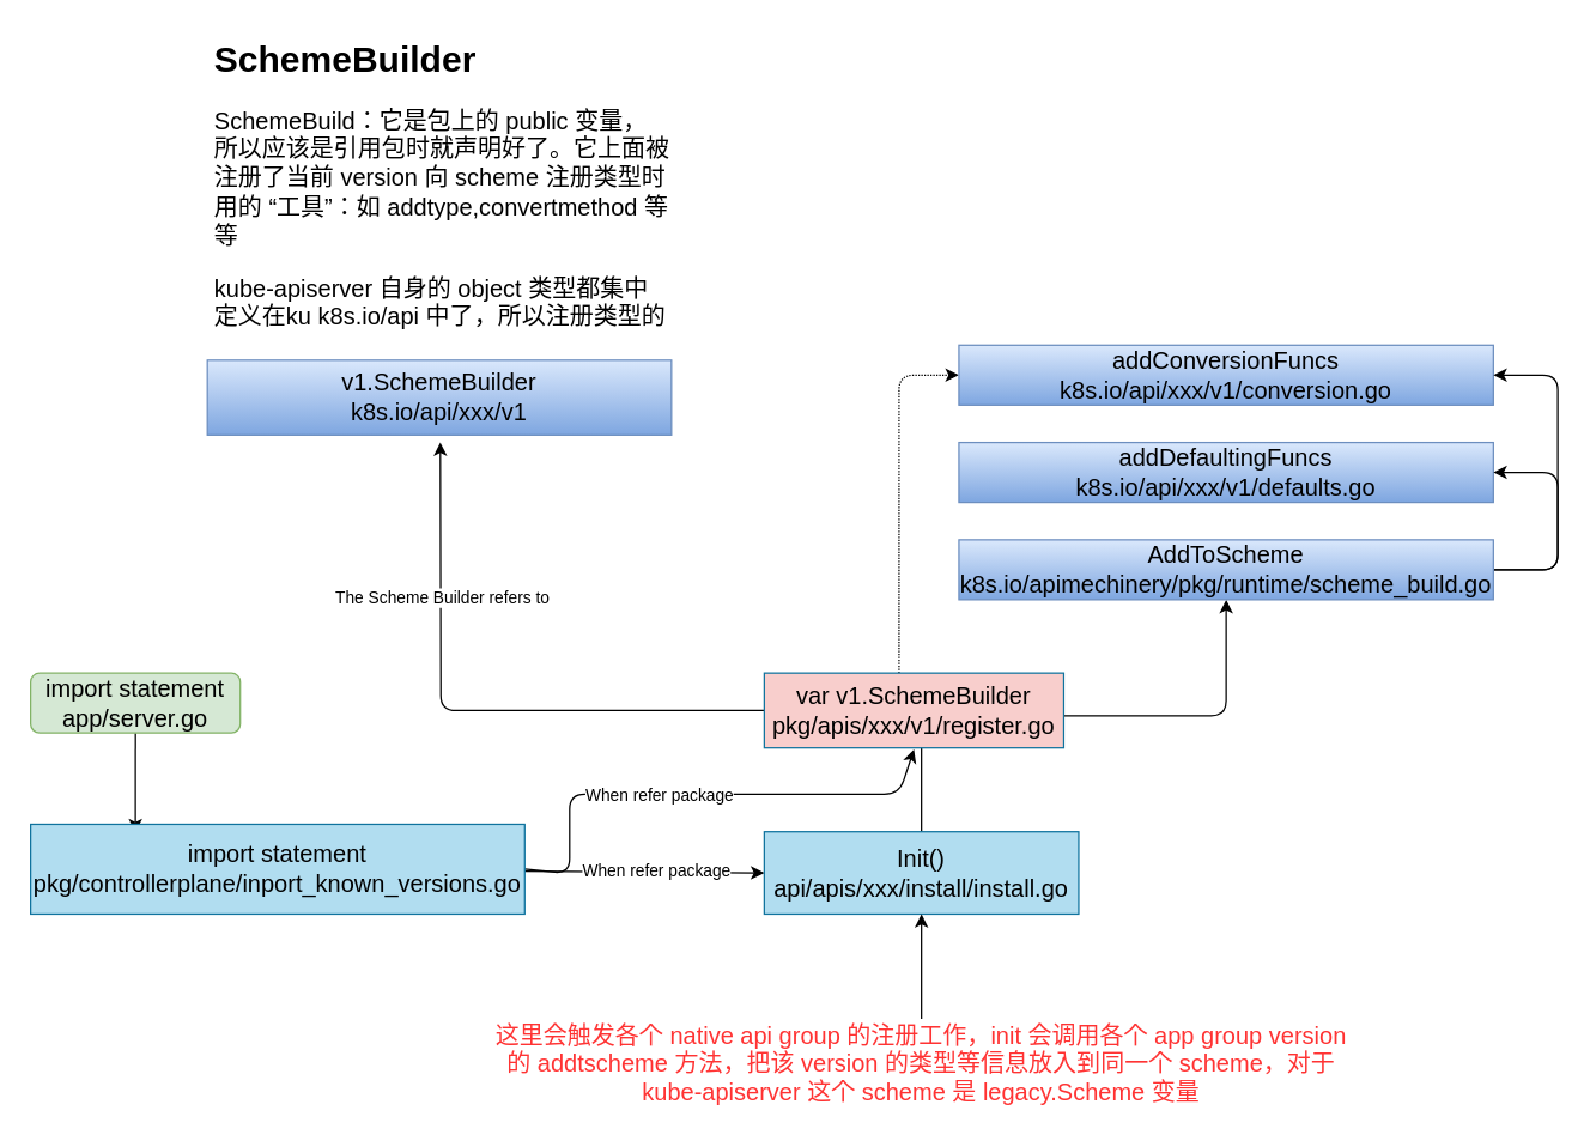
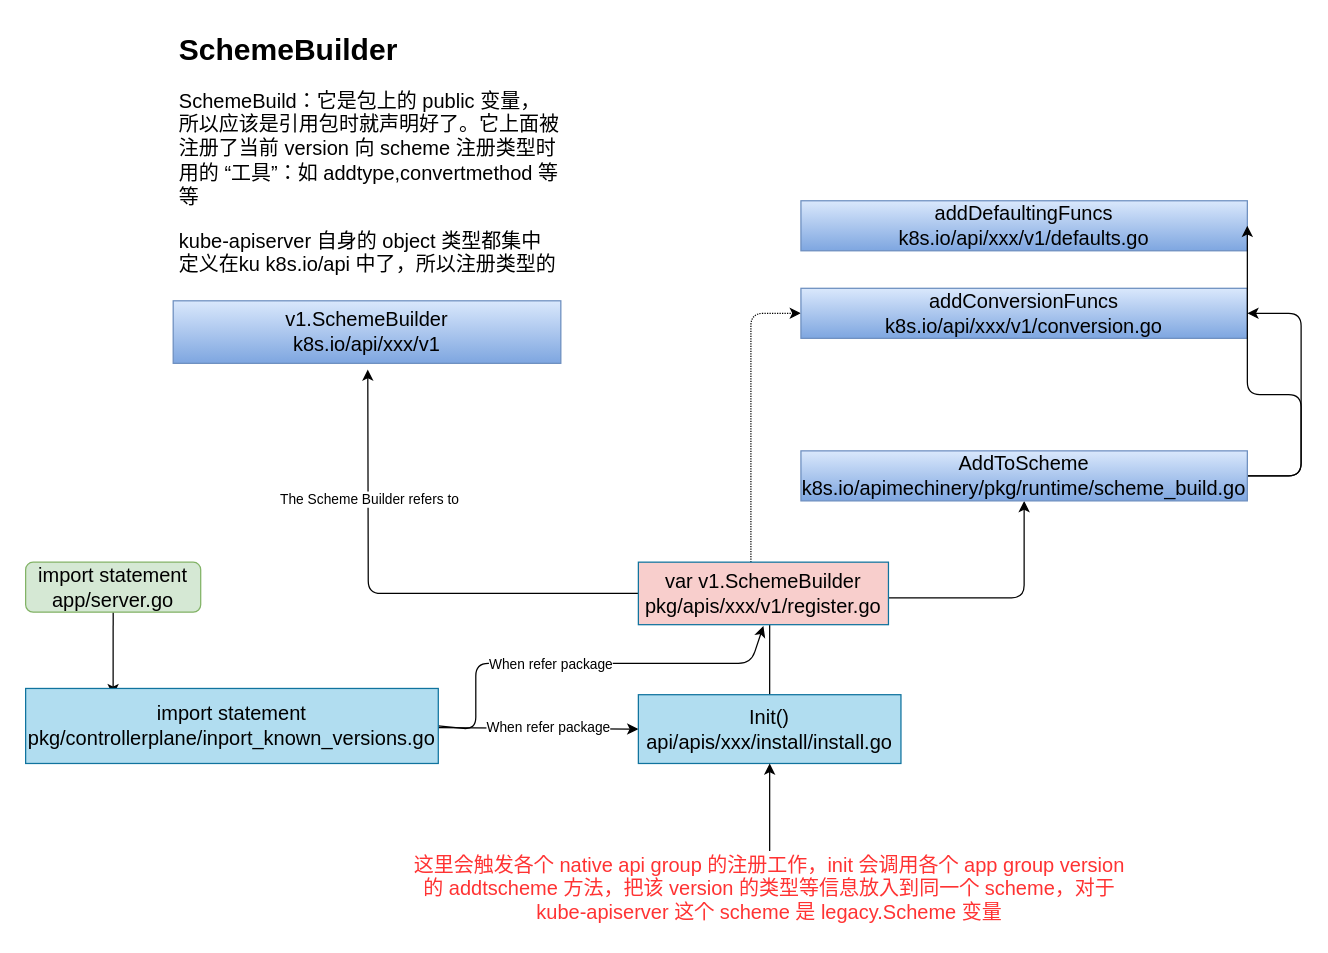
- <mxCell id="16" value="&lt;font style=&quot;font-size: 16px&quot;&gt;addDefaultingFuncs&lt;br&gt;k8s.io/api/xxx/v1/defaults.go&lt;/font&gt;" style="rounded=0;whiteSpace=wrap;html=1;fillColor=#dae8fc;gradientColor=#7ea6e0;strokeColor=#6c8ebf;" parent="1" vertex="1"><mxGeometry x="640" y="295" width="357" height="40" as="geometry" /></mxCell>
+ <mxCell id="16" value="&lt;font style=&quot;font-size: 16px&quot;&gt;addDefaultingFuncs&lt;br&gt;k8s.io/api/xxx/v1/defaults.go&lt;/font&gt;" style="rounded=0;whiteSpace=wrap;html=1;fillColor=#dae8fc;gradientColor=#7ea6e0;strokeColor=#6c8ebf;" parent="1" vertex="1"><mxGeometry x="640" y="160" width="357" height="40" as="geometry" /></mxCell>
